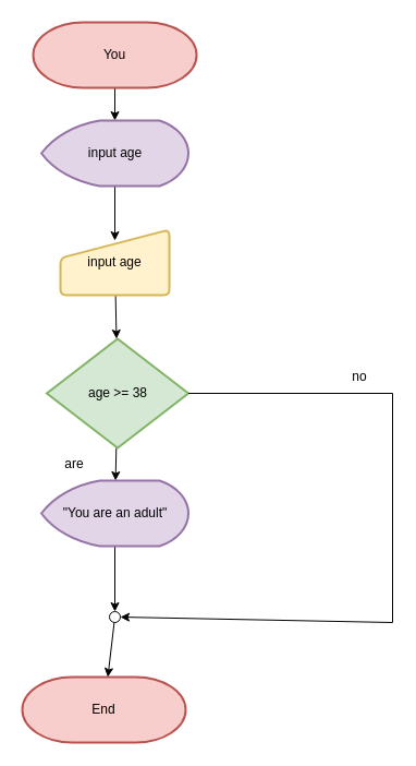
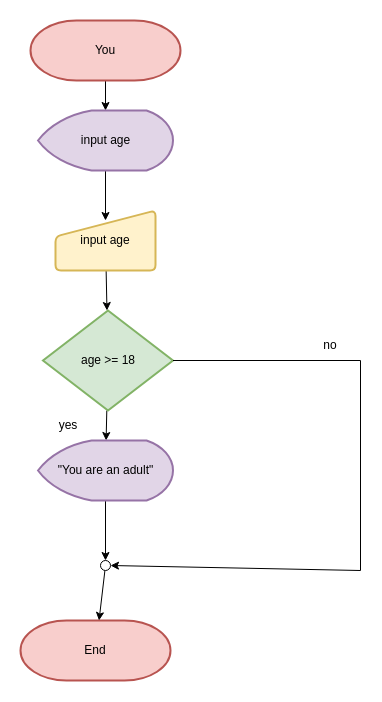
- <mxCell id="7" value="age &amp;gt;= 38" style="strokeWidth=2;html=1;shape=mxgraph.flowchart.decision;whiteSpace=wrap;fillColor=#d5e8d4;strokeColor=#82b366;" parent="1" vertex="1"><mxGeometry x="42.5" y="310" width="130" height="100" as="geometry" /></mxCell>
+ <mxCell id="7" value="age &amp;gt;= 18" style="strokeWidth=2;html=1;shape=mxgraph.flowchart.decision;whiteSpace=wrap;fillColor=#d5e8d4;strokeColor=#82b366;" parent="1" vertex="1"><mxGeometry x="42.5" y="310" width="130" height="100" as="geometry" /></mxCell>
- <mxCell id="19" value="are" style="text;html=1;align=center;verticalAlign=middle;whiteSpace=wrap;rounded=0;" vertex="1" parent="1"><mxGeometry x="37.5" y="410" width="60" height="30" as="geometry" /></mxCell>
+ <mxCell id="19" value="yes" style="text;html=1;align=center;verticalAlign=middle;whiteSpace=wrap;rounded=0;" vertex="1" parent="1"><mxGeometry x="37.5" y="410" width="60" height="30" as="geometry" /></mxCell>
